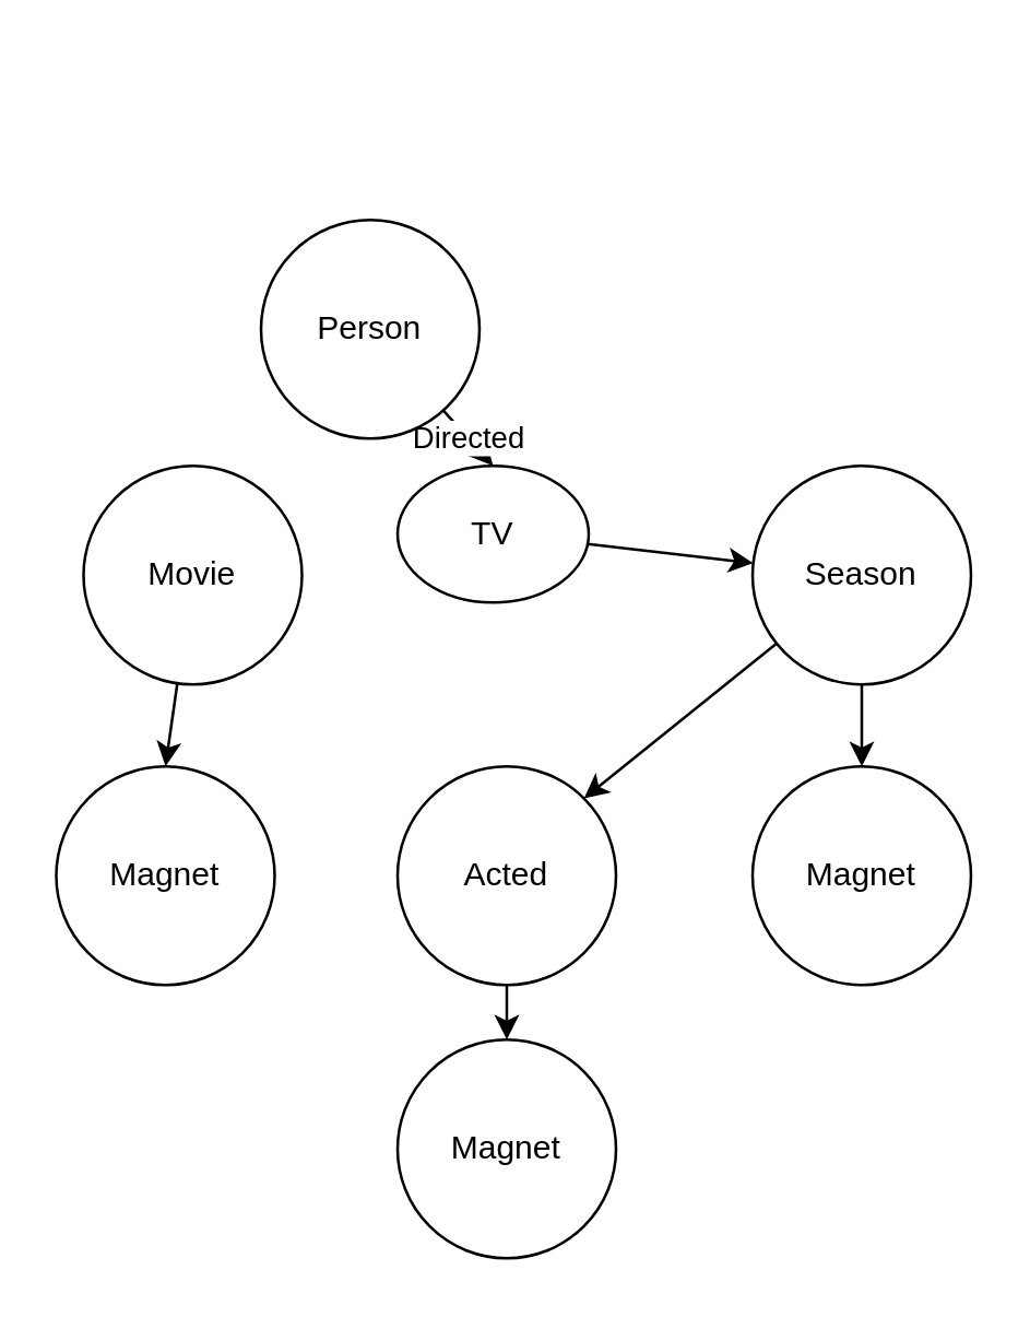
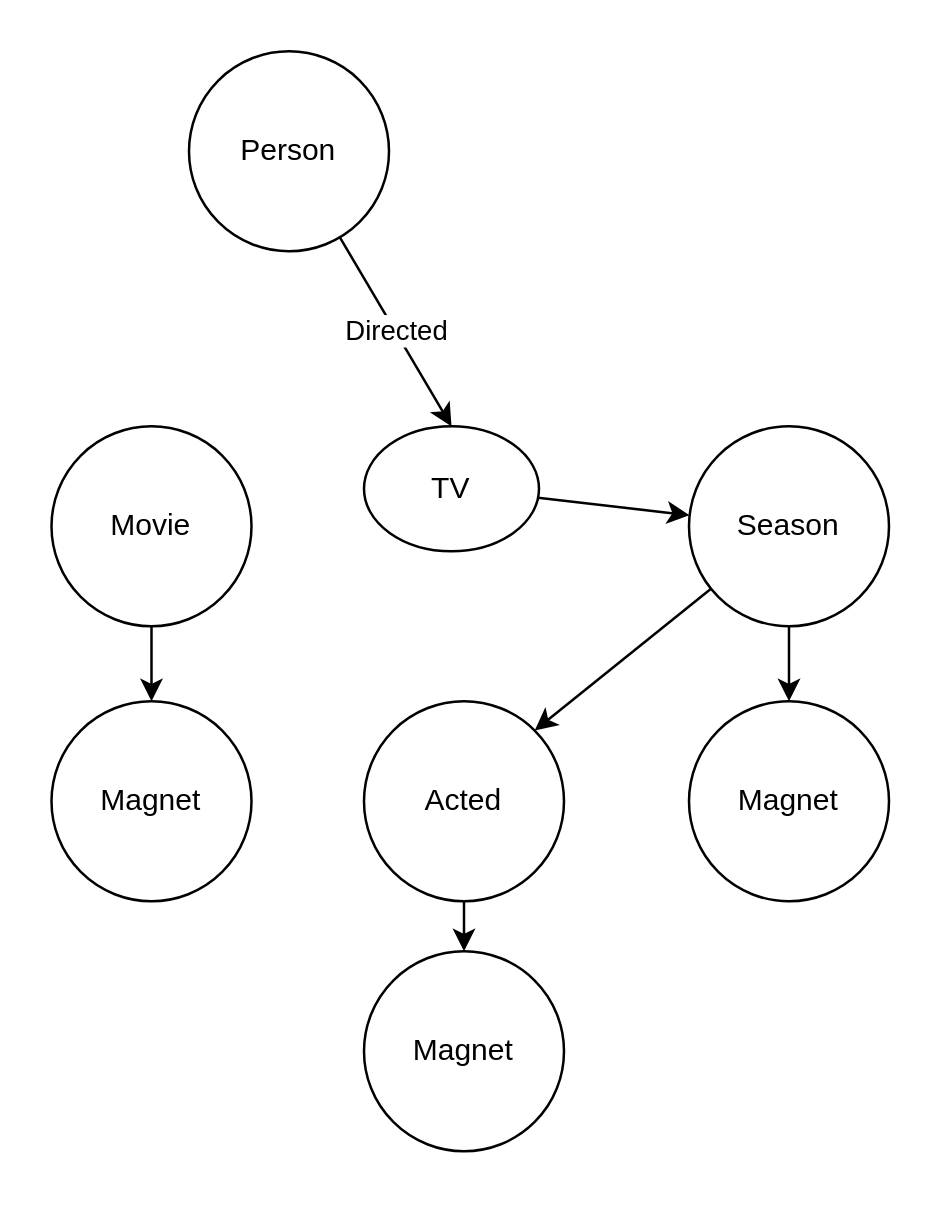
- <mxCell id="3" value="Person" style="ellipse;whiteSpace=wrap;html=1;" parent="1" vertex="1"><mxGeometry x="95" y="80" width="80" height="80" as="geometry" /></mxCell>
+ <mxCell id="3" value="Person" style="ellipse;whiteSpace=wrap;html=1;" parent="1" vertex="1"><mxGeometry x="75" y="20" width="80" height="80" as="geometry" /></mxCell>
- <mxCell id="5" value="Movie" style="ellipse;whiteSpace=wrap;html=1;" parent="1" vertex="1"><mxGeometry x="30" y="170" width="80" height="80" as="geometry" /></mxCell>
+ <mxCell id="5" value="Movie" style="ellipse;whiteSpace=wrap;html=1;" parent="1" vertex="1"><mxGeometry x="20" y="170" width="80" height="80" as="geometry" /></mxCell>
